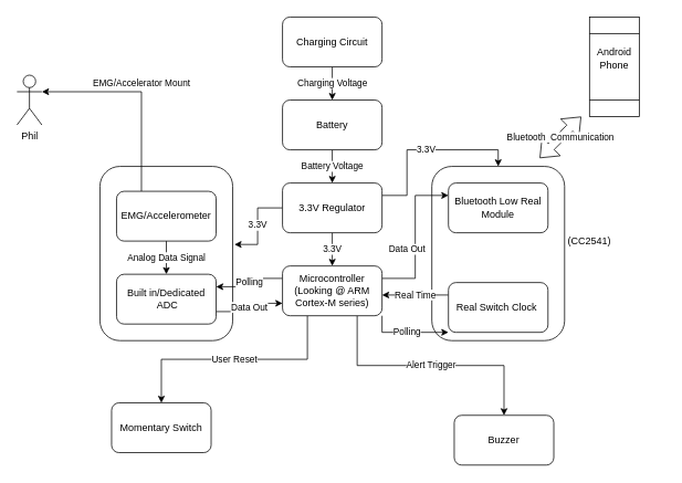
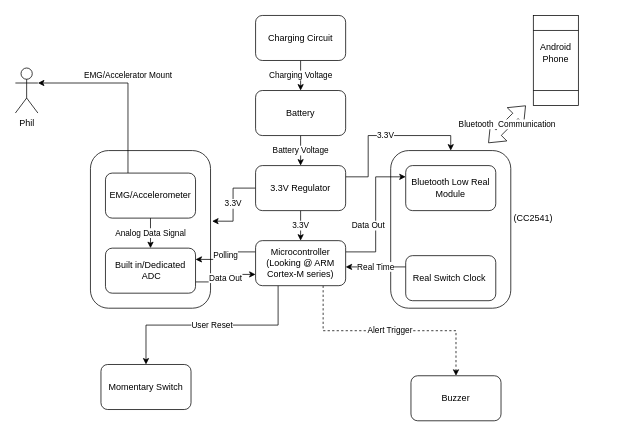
- <mxCell id="23" value="Polling" style="edgeStyle=orthogonalEdgeStyle;rounded=0;orthogonalLoop=1;jettySize=auto;html=1;exitX=1;exitY=1;exitDx=0;exitDy=0;entryX=0;entryY=1;entryDx=0;entryDy=0;" parent="1" source="26" target="17" edge="1"><mxGeometry relative="1" as="geometry"><Array as="points"><mxPoint x="460" y="400" /></Array></mxGeometry></mxCell>
- <mxCell id="24" value="Alert Trigger" style="edgeStyle=orthogonalEdgeStyle;rounded=0;orthogonalLoop=1;jettySize=auto;html=1;exitX=0.75;exitY=1;exitDx=0;exitDy=0;entryX=0.5;entryY=0;entryDx=0;entryDy=0;" edge="1" parent="1" source="26" target="32"><mxGeometry relative="1" as="geometry" /></mxCell>
+ <mxCell id="24" value="Alert Trigger" style="edgeStyle=orthogonalEdgeStyle;rounded=0;orthogonalLoop=1;jettySize=auto;html=1;exitX=0.75;exitY=1;exitDx=0;exitDy=0;entryX=0.5;entryY=0;entryDx=0;entryDy=0;dashed=1;" edge="1" parent="1" source="26" target="32"><mxGeometry relative="1" as="geometry" /></mxCell>
